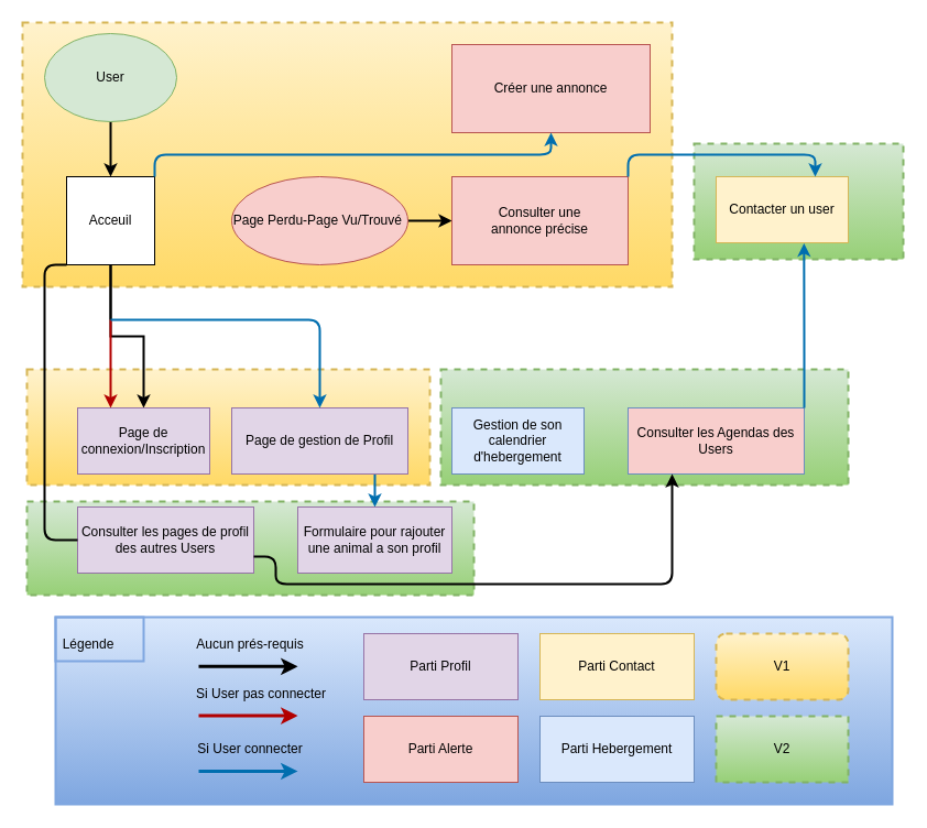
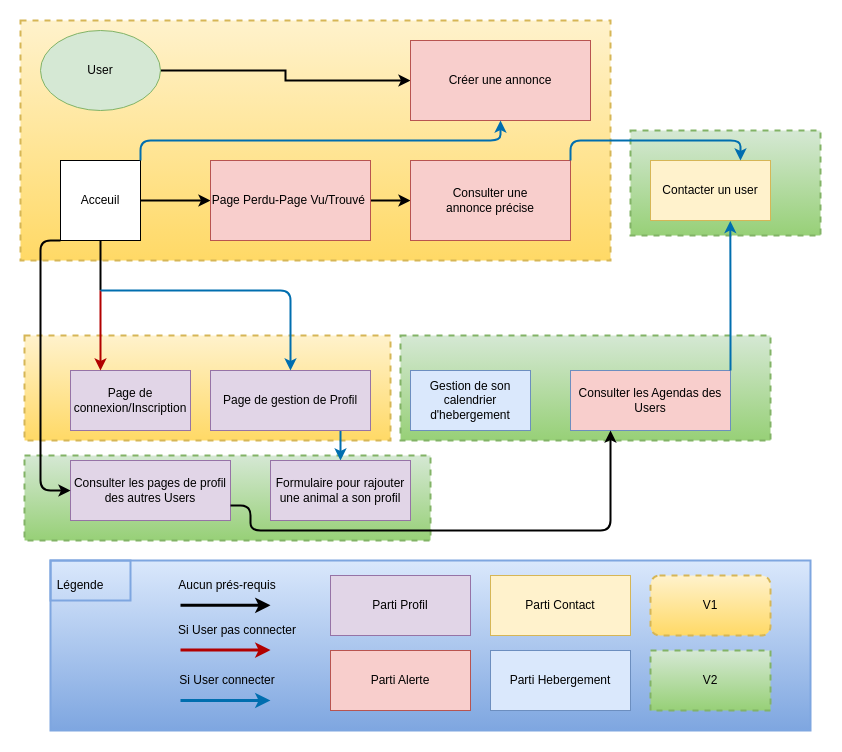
- <mxCell id="8" style="edgeStyle=orthogonalEdgeStyle;rounded=0;orthogonalLoop=1;jettySize=auto;html=1;strokeWidth=2;" edge="1" parent="1" source="9" target="11"><mxGeometry relative="1" as="geometry" /></mxCell>
+ <mxCell id="8" style="edgeStyle=orthogonalEdgeStyle;rounded=0;orthogonalLoop=1;jettySize=auto;html=1;strokeWidth=2;" edge="1" parent="1" source="9" target="14"><mxGeometry relative="1" as="geometry" /></mxCell>
- <mxCell id="13" value="&lt;span&gt;Page Perdu-Page Vu/Trouvé&amp;nbsp;&lt;/span&gt;" style="ellipse;whiteSpace=wrap;html=1;fillColor=#f8cecc;strokeColor=#b85450;" vertex="1" parent="1"><mxGeometry x="210" y="160" width="160" height="80" as="geometry" /></mxCell>
+ <mxCell id="13" value="&lt;span&gt;Page Perdu-Page Vu/Trouvé&amp;nbsp;&lt;/span&gt;" style="rounded=0;whiteSpace=wrap;html=1;fillColor=#f8cecc;strokeColor=#b85450;" vertex="1" parent="1"><mxGeometry x="210" y="160" width="160" height="80" as="geometry" /></mxCell>
- <mxCell id="10" style="edgeStyle=orthogonalEdgeStyle;rounded=0;orthogonalLoop=1;jettySize=auto;html=1;strokeWidth=2;" edge="1" parent="1" source="11" target="16"><mxGeometry relative="1" as="geometry" /></mxCell>
+ <mxCell id="10" style="edgeStyle=orthogonalEdgeStyle;rounded=0;orthogonalLoop=1;jettySize=auto;html=1;strokeWidth=2;" edge="1" parent="1" source="11" target="13"><mxGeometry relative="1" as="geometry" /></mxCell>
- <mxCell id="23" value="" style="endArrow=none;html=1;entryX=0;entryY=0.5;entryDx=0;entryDy=0;exitX=0;exitY=1;exitDx=0;exitDy=0;strokeWidth=2;" edge="1" parent="1" source="11" target="22"><mxGeometry width="50" height="50" relative="1" as="geometry"><mxPoint x="40" y="490" as="sourcePoint" /><mxPoint x="70" y="570" as="targetPoint" /><Array as="points"><mxPoint x="40" y="240" /><mxPoint x="40" y="490" /></Array></mxGeometry></mxCell>
+ <mxCell id="23" value="" style="endArrow=classic;html=1;entryX=0;entryY=0.5;entryDx=0;entryDy=0;exitX=0;exitY=1;exitDx=0;exitDy=0;strokeWidth=2;" edge="1" parent="1" source="11" target="22"><mxGeometry width="50" height="50" relative="1" as="geometry"><mxPoint x="40" y="490" as="sourcePoint" /><mxPoint x="70" y="570" as="targetPoint" /><Array as="points"><mxPoint x="40" y="240" /><mxPoint x="40" y="490" /></Array></mxGeometry></mxCell>
